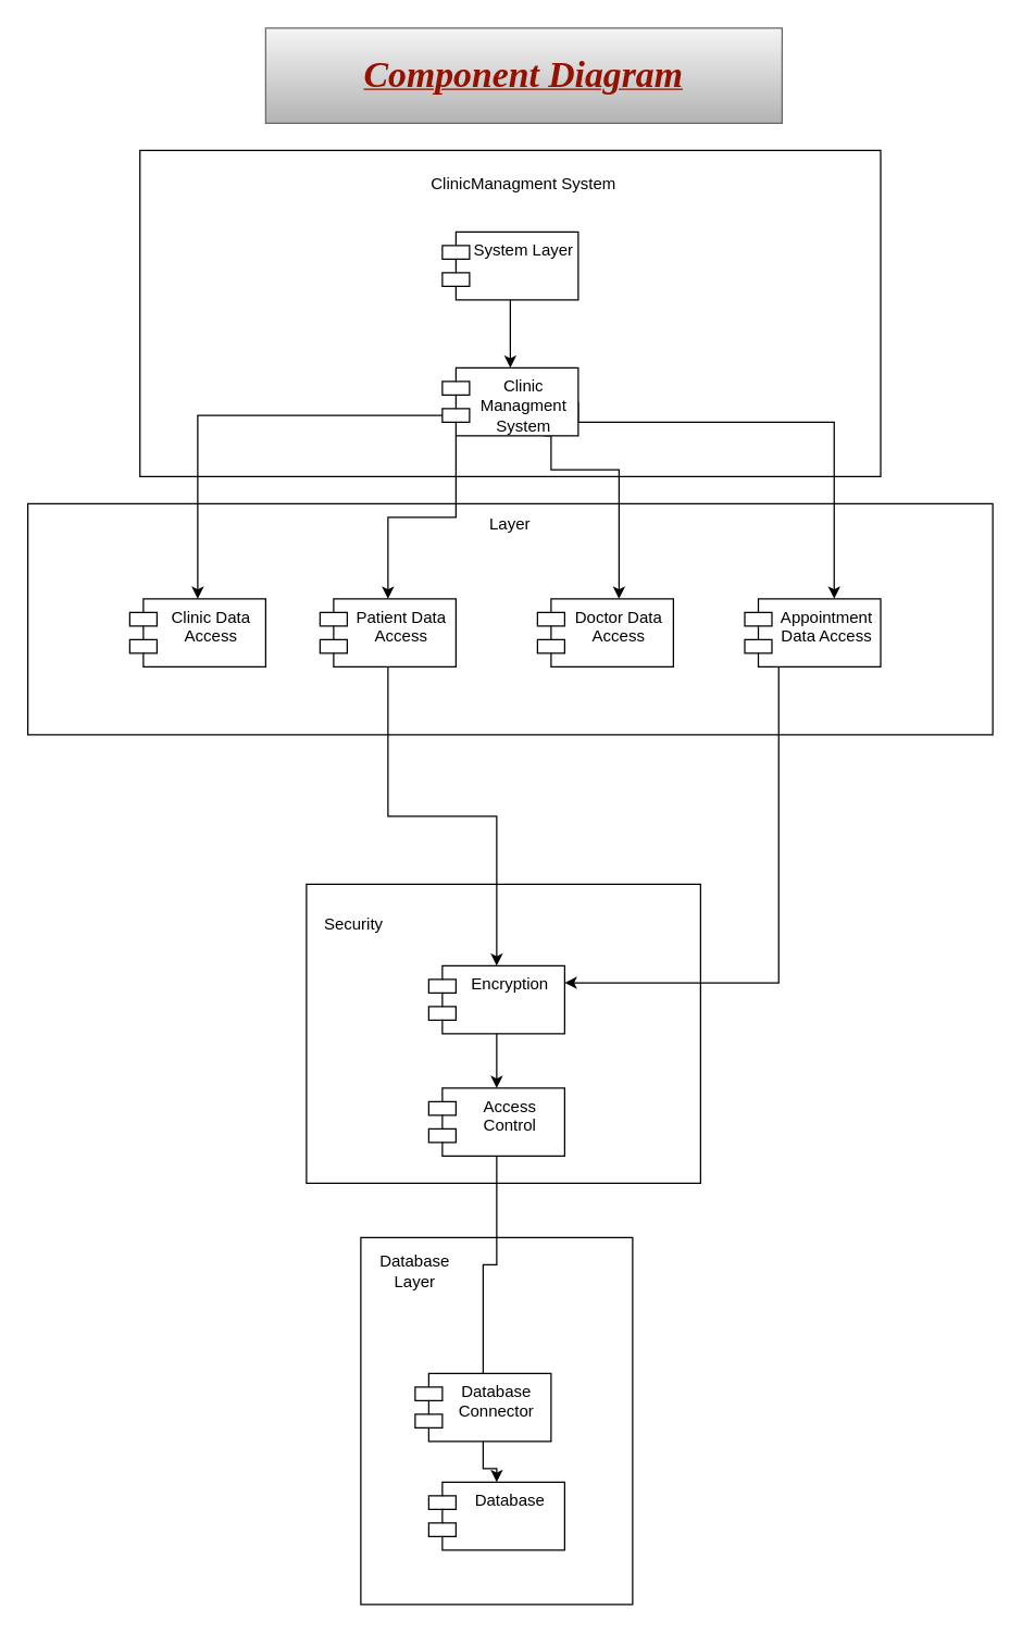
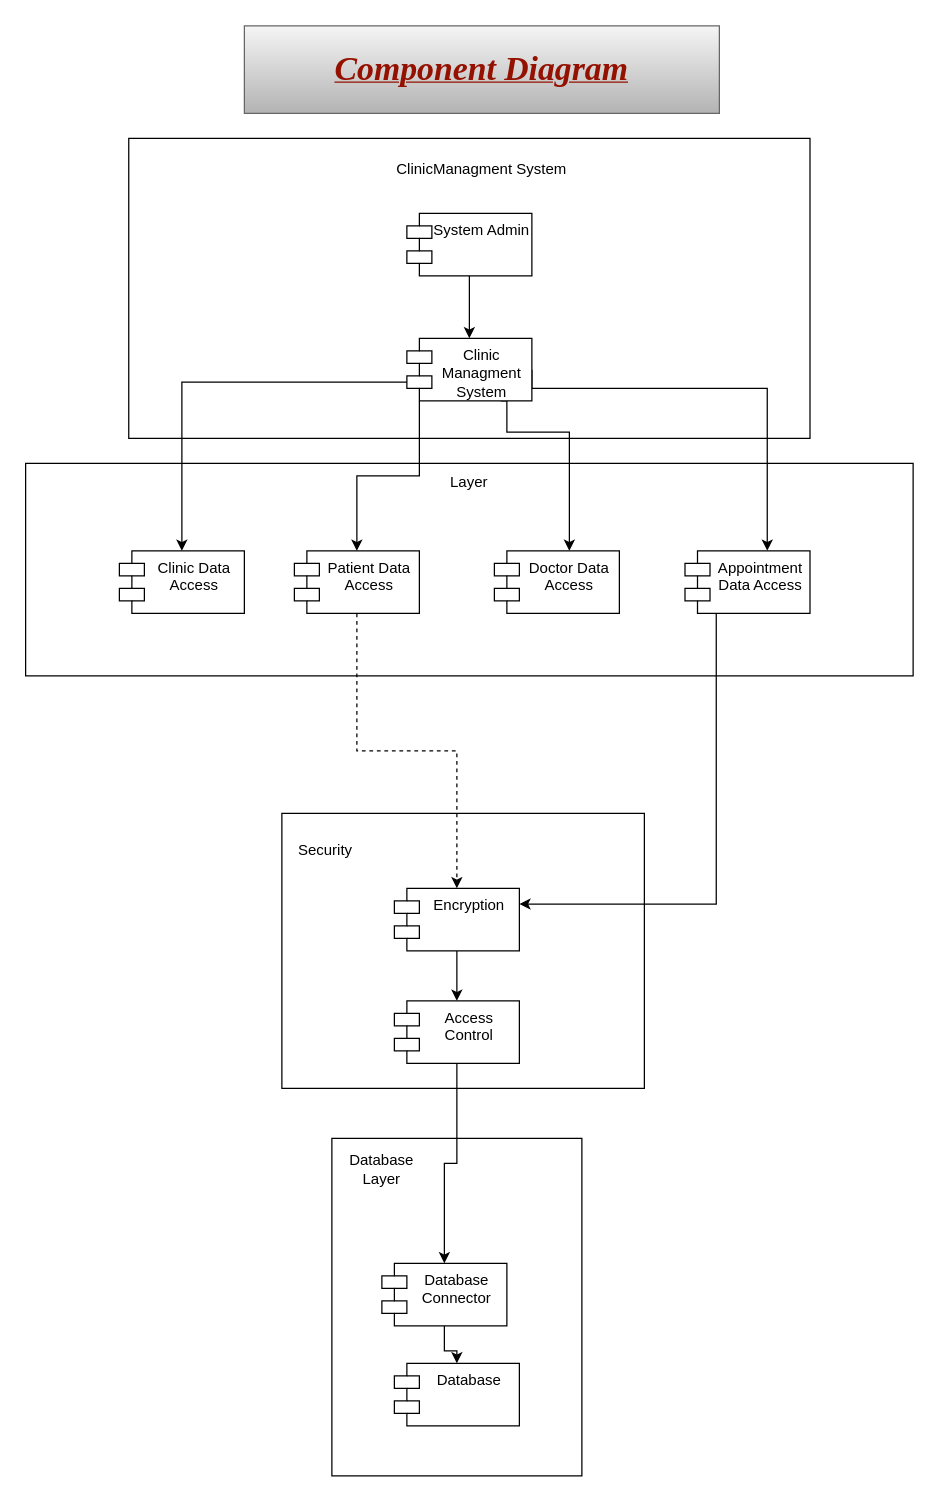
- <mxCell id="6" value="System Layer" style="shape=module;align=left;spacingLeft=20;align=center;verticalAlign=top;whiteSpace=wrap;html=1;" vertex="1" parent="1"><mxGeometry x="325" y="170" width="100" height="50" as="geometry" /></mxCell>
+ <mxCell id="6" value="System Admin" style="shape=module;align=left;spacingLeft=20;align=center;verticalAlign=top;whiteSpace=wrap;html=1;" vertex="1" parent="1"><mxGeometry x="325" y="170" width="100" height="50" as="geometry" /></mxCell>
- <mxCell id="2" style="edgeStyle=orthogonalEdgeStyle;rounded=0;orthogonalLoop=1;jettySize=auto;html=1;exitX=0.5;exitY=1;exitDx=0;exitDy=0;entryX=0.5;entryY=0;entryDx=0;entryDy=0;" edge="1" parent="1" source="3" target="17"><mxGeometry relative="1" as="geometry" /></mxCell>
+ <mxCell id="2" style="edgeStyle=orthogonalEdgeStyle;rounded=0;orthogonalLoop=1;jettySize=auto;html=1;exitX=0.5;exitY=1;exitDx=0;exitDy=0;entryX=0.5;entryY=0;entryDx=0;entryDy=0;dashed=1;" edge="1" parent="1" source="3" target="17"><mxGeometry relative="1" as="geometry" /></mxCell>
- <mxCell id="18" value="" style="edgeStyle=orthogonalEdgeStyle;rounded=0;orthogonalLoop=1;jettySize=auto;html=1;endArrow=none;" edge="1" parent="1" source="19" target="21"><mxGeometry relative="1" as="geometry" /></mxCell>
+ <mxCell id="18" value="" style="edgeStyle=orthogonalEdgeStyle;rounded=0;orthogonalLoop=1;jettySize=auto;html=1;" edge="1" parent="1" source="19" target="21"><mxGeometry relative="1" as="geometry" /></mxCell>
